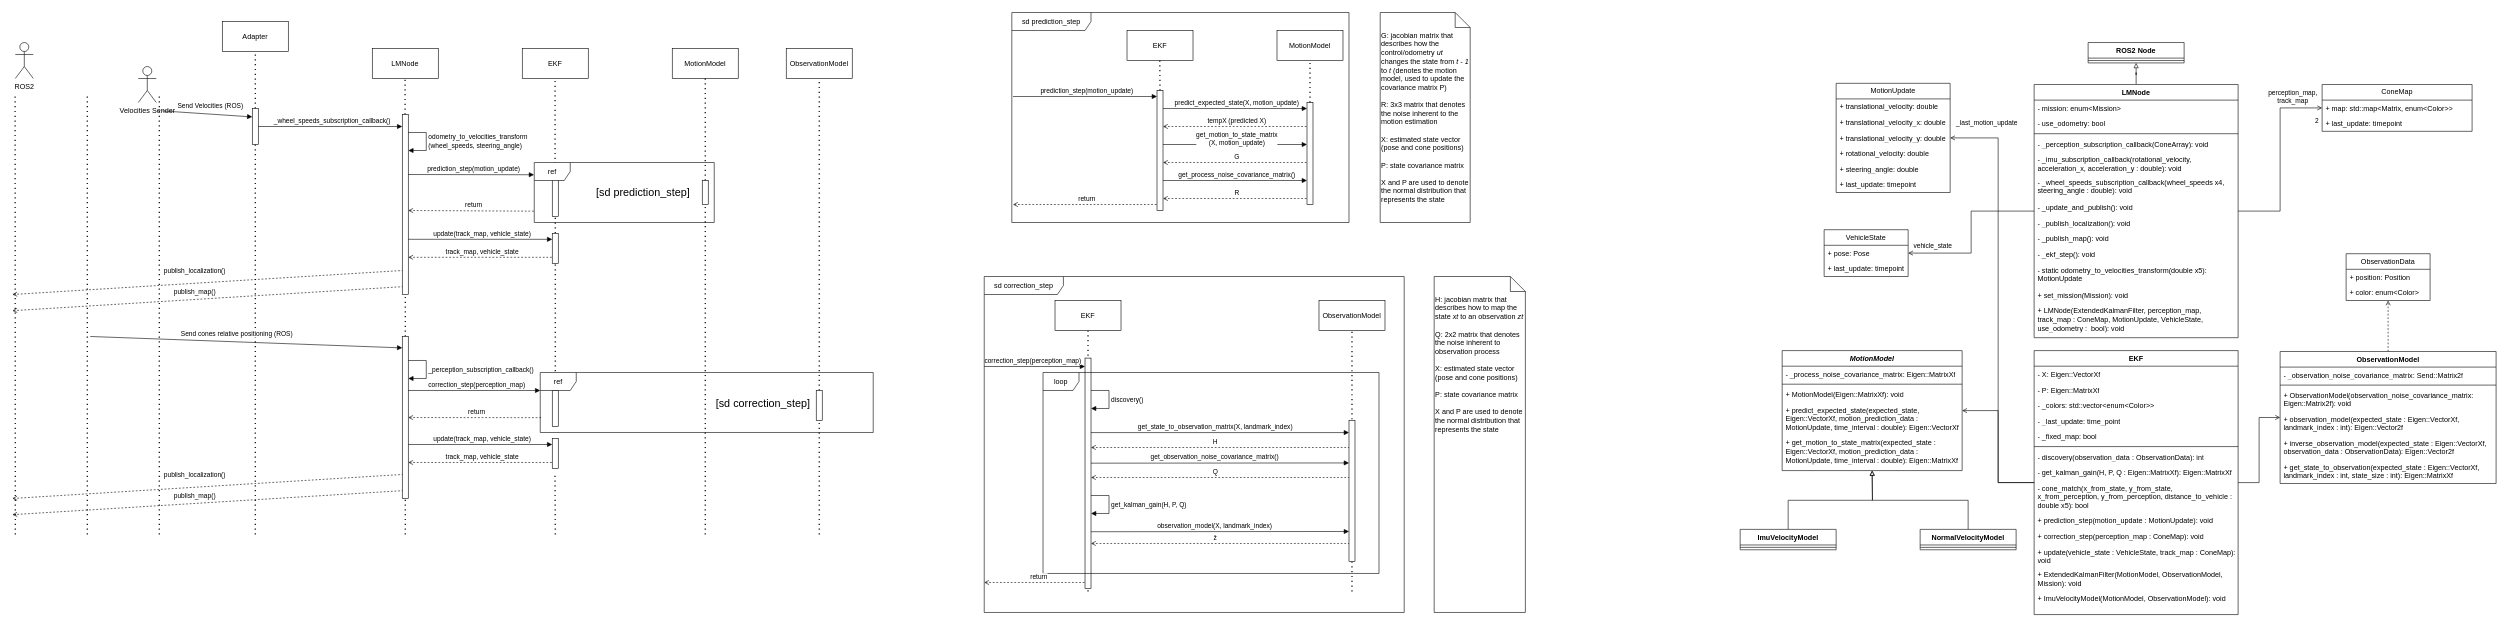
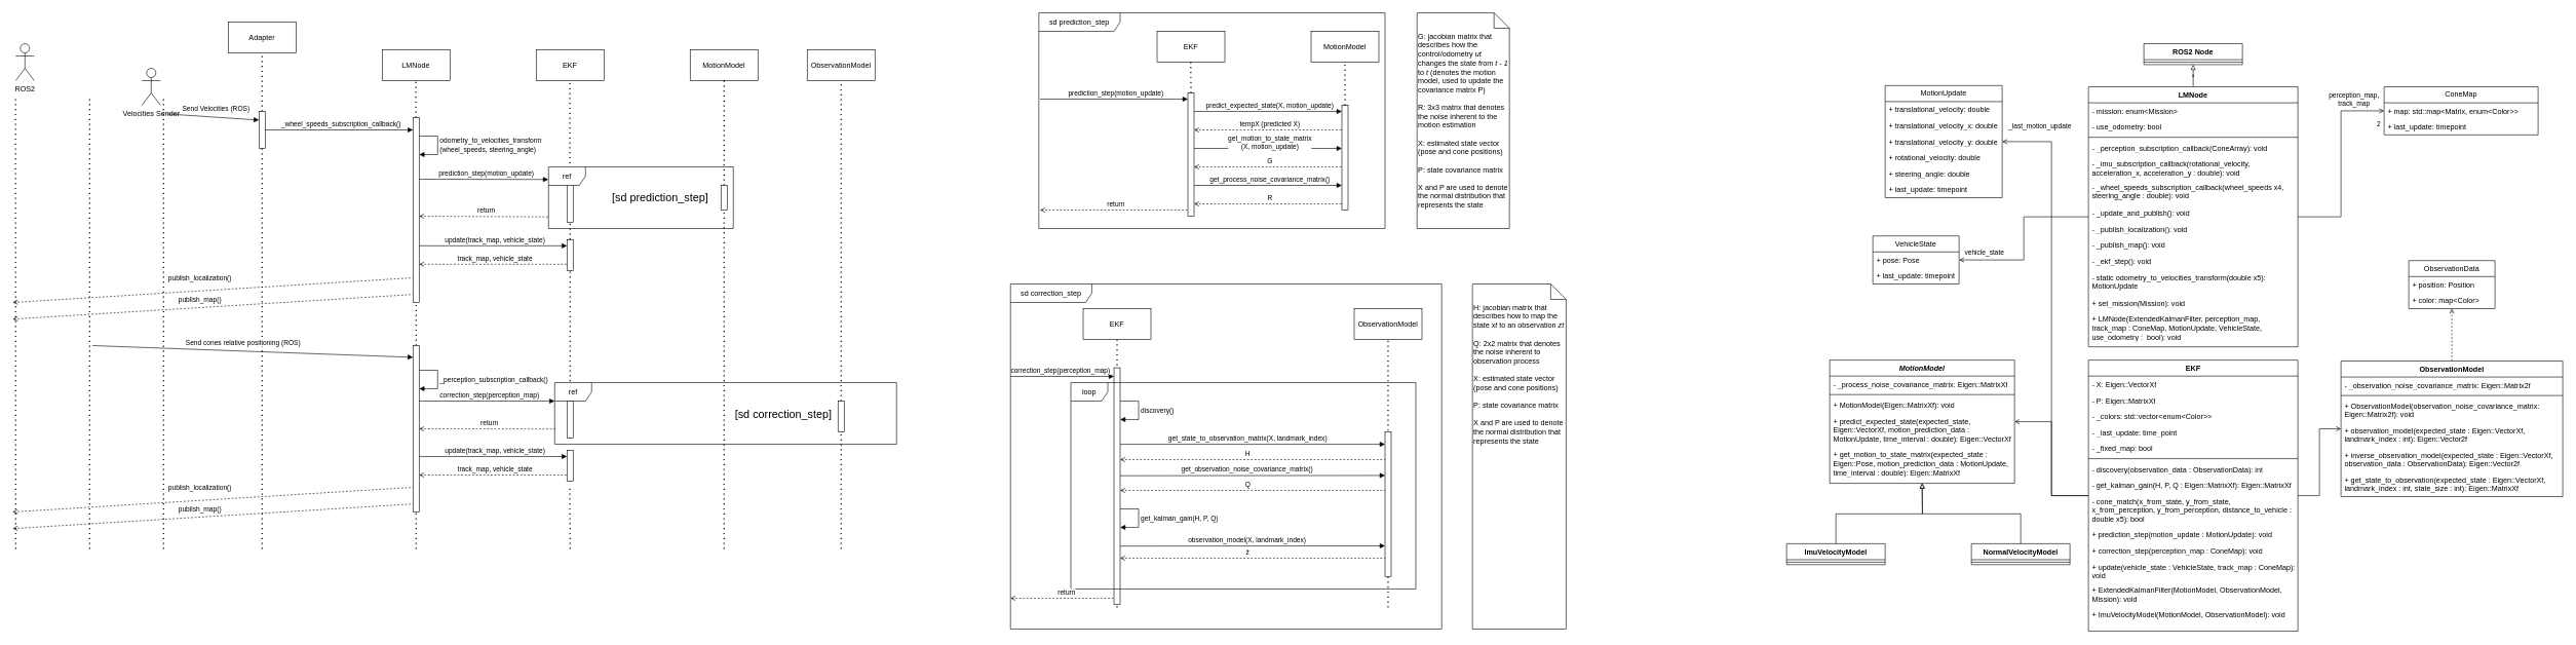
- <mxCell id="197" value="+ color: enum&amp;lt;Color&amp;gt;" style="text;strokeColor=none;fillColor=none;align=left;verticalAlign=top;spacingLeft=4;spacingRight=4;overflow=hidden;rotatable=0;points=[[0,0.5],[1,0.5]];portConstraint=eastwest;whiteSpace=wrap;html=1;" parent="195" vertex="1"><mxGeometry y="52" width="140" height="26" as="geometry" /></mxCell>
+ <mxCell id="197" value="+ color: map&amp;lt;Color&amp;gt;" style="text;strokeColor=none;fillColor=none;align=left;verticalAlign=top;spacingLeft=4;spacingRight=4;overflow=hidden;rotatable=0;points=[[0,0.5],[1,0.5]];portConstraint=eastwest;whiteSpace=wrap;html=1;" parent="195" vertex="1"><mxGeometry y="52" width="140" height="26" as="geometry" /></mxCell>
- <mxCell id="175" value="- _observation_noise_covariance_matrix: Send::Matrix2f" style="text;strokeColor=none;fillColor=none;align=left;verticalAlign=top;spacingLeft=4;spacingRight=4;overflow=hidden;rotatable=0;points=[[0,0.5],[1,0.5]];portConstraint=eastwest;whiteSpace=wrap;html=1;" parent="174" vertex="1"><mxGeometry y="26" width="360" height="26" as="geometry" /></mxCell>
+ <mxCell id="175" value="- _observation_noise_covariance_matrix: Eigen::Matrix2f" style="text;strokeColor=none;fillColor=none;align=left;verticalAlign=top;spacingLeft=4;spacingRight=4;overflow=hidden;rotatable=0;points=[[0,0.5],[1,0.5]];portConstraint=eastwest;whiteSpace=wrap;html=1;" parent="174" vertex="1"><mxGeometry y="26" width="360" height="26" as="geometry" /></mxCell>
- <mxCell id="167" value="+ get_motion_to_state_matrix(expected_state : Eigen::VectorXf, motion_prediction_data : MotionUpdate, time_interval : double): Eigen::MatrixXf" style="text;strokeColor=none;fillColor=none;align=left;verticalAlign=top;spacingLeft=4;spacingRight=4;overflow=hidden;rotatable=0;points=[[0,0.5],[1,0.5]];portConstraint=eastwest;whiteSpace=wrap;html=1;" parent="162" vertex="1"><mxGeometry y="140" width="300" height="60" as="geometry" /></mxCell>
+ <mxCell id="167" value="+ get_motion_to_state_matrix(expected_state : Eigen::Pose, motion_prediction_data : MotionUpdate, time_interval : double): Eigen::MatrixXf" style="text;strokeColor=none;fillColor=none;align=left;verticalAlign=top;spacingLeft=4;spacingRight=4;overflow=hidden;rotatable=0;points=[[0,0.5],[1,0.5]];portConstraint=eastwest;whiteSpace=wrap;html=1;" parent="162" vertex="1"><mxGeometry y="140" width="300" height="60" as="geometry" /></mxCell>
